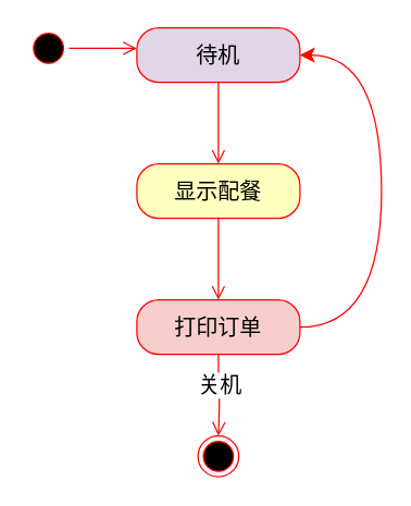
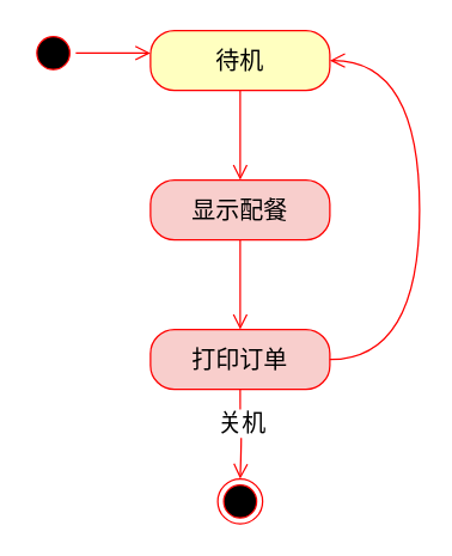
- <mxCell id="4" value="待机" style="rounded=1;whiteSpace=wrap;html=1;arcSize=40;fontColor=#000000;fillColor=#e1d5e7;strokeColor=#ff0000;fontSize=16;" vertex="1" parent="1"><mxGeometry x="100" y="20" width="120" height="40" as="geometry" /></mxCell>
+ <mxCell id="4" value="待机" style="rounded=1;whiteSpace=wrap;html=1;arcSize=40;fontColor=#000000;fillColor=#ffffc0;strokeColor=#ff0000;fontSize=16;" vertex="1" parent="1"><mxGeometry x="100" y="20" width="120" height="40" as="geometry" /></mxCell>
- <mxCell id="12" value="" style="edgeStyle=orthogonalEdgeStyle;html=1;verticalAlign=bottom;endArrow=classic;endSize=8;strokeColor=#ff0000;rounded=0;fontSize=12;curved=1;exitX=1;exitY=0.5;exitDx=0;exitDy=0;entryX=1;entryY=0.5;entryDx=0;entryDy=0;" edge="1" parent="1" source="8" target="4"><mxGeometry relative="1" as="geometry"><mxPoint x="170" y="330" as="targetPoint" /><mxPoint x="170" y="270" as="sourcePoint" /><Array as="points"><mxPoint x="280" y="240" /><mxPoint x="280" y="40" /></Array></mxGeometry></mxCell>
+ <mxCell id="12" value="" style="edgeStyle=orthogonalEdgeStyle;html=1;verticalAlign=bottom;endArrow=open;endSize=8;strokeColor=#ff0000;rounded=0;fontSize=12;curved=1;exitX=1;exitY=0.5;exitDx=0;exitDy=0;entryX=1;entryY=0.5;entryDx=0;entryDy=0;" edge="1" parent="1" source="8" target="4"><mxGeometry relative="1" as="geometry"><mxPoint x="170" y="330" as="targetPoint" /><mxPoint x="170" y="270" as="sourcePoint" /><Array as="points"><mxPoint x="280" y="240" /><mxPoint x="280" y="40" /></Array></mxGeometry></mxCell>
- <mxCell id="6" value="显示配餐" style="rounded=1;whiteSpace=wrap;html=1;arcSize=40;fontColor=#000000;fillColor=#ffffc0;strokeColor=#ff0000;fontSize=16;" vertex="1" parent="1"><mxGeometry x="100" y="120" width="120" height="40" as="geometry" /></mxCell>
+ <mxCell id="6" value="显示配餐" style="rounded=1;whiteSpace=wrap;html=1;arcSize=40;fontColor=#000000;fillColor=#f8cecc;strokeColor=#ff0000;fontSize=16;" vertex="1" parent="1"><mxGeometry x="100" y="120" width="120" height="40" as="geometry" /></mxCell>
